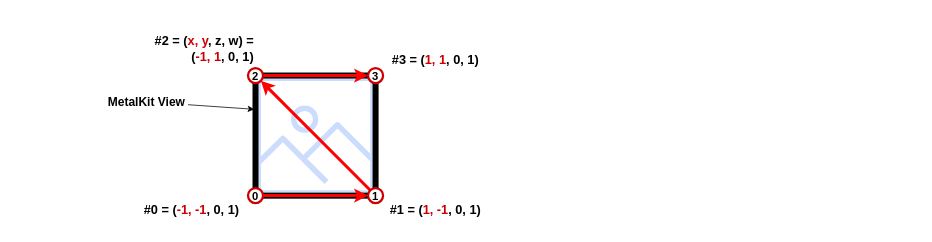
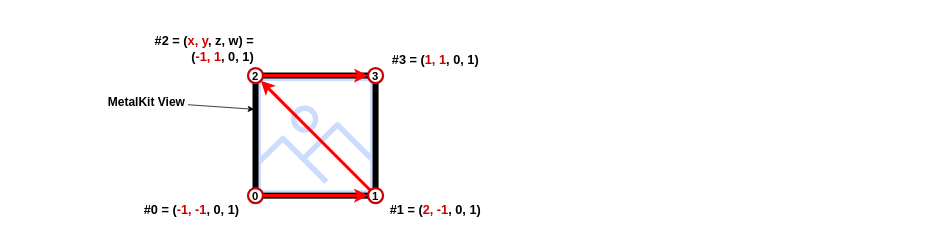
- <mxCell id="7" value="&lt;b style=&quot;border-color: var(--border-color); font-size: 17px;&quot;&gt;#1 =&amp;nbsp;&lt;/b&gt;&lt;font size=&quot;1&quot; style=&quot;&quot;&gt;&lt;span style=&quot;font-size: 17px;&quot;&gt;&lt;b style=&quot;&quot;&gt;(&lt;font color=&quot;#cc0000&quot;&gt;1, -1&lt;/font&gt;, 0, 1)&lt;/b&gt;&lt;/span&gt;&lt;/font&gt;" style="rounded=0;whiteSpace=wrap;html=1;fillColor=none;strokeColor=none;" vertex="1" parent="1"><mxGeometry x="500" y="259.91" width="160" height="40" as="geometry" /></mxCell>
+ <mxCell id="7" value="&lt;b style=&quot;border-color: var(--border-color); font-size: 17px;&quot;&gt;#1 =&amp;nbsp;&lt;/b&gt;&lt;font size=&quot;1&quot; style=&quot;&quot;&gt;&lt;span style=&quot;font-size: 17px;&quot;&gt;&lt;b style=&quot;&quot;&gt;(&lt;font color=&quot;#cc0000&quot;&gt;2, -1&lt;/font&gt;, 0, 1)&lt;/b&gt;&lt;/span&gt;&lt;/font&gt;" style="rounded=0;whiteSpace=wrap;html=1;fillColor=none;strokeColor=none;" vertex="1" parent="1"><mxGeometry x="500" y="259.91" width="160" height="40" as="geometry" /></mxCell>
